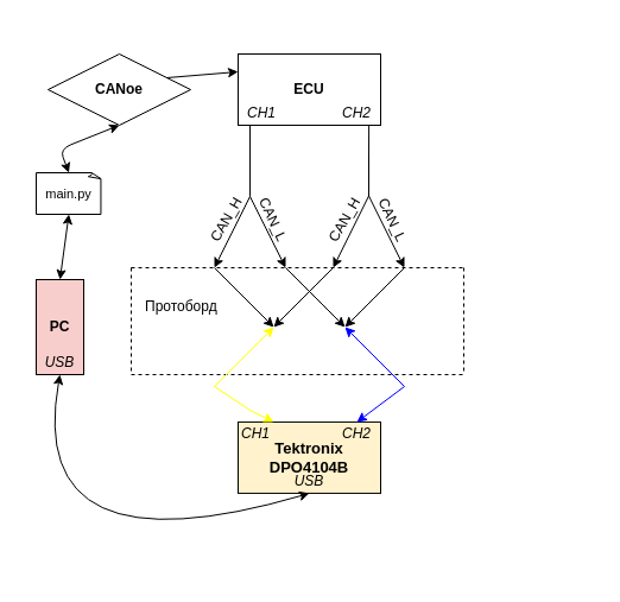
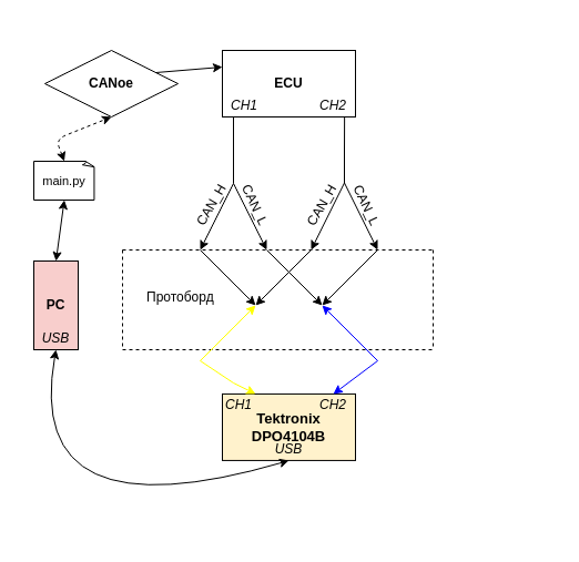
- <mxCell id="38" value="" style="endArrow=classic;startArrow=classic;html=1;strokeColor=#000000;entryX=0.5;entryY=1;entryDx=0;entryDy=0;exitX=0.5;exitY=0;exitDx=0;exitDy=0;exitPerimeter=0;" edge="1" parent="1" source="36" target="3"><mxGeometry width="50" height="50" relative="1" as="geometry"><mxPoint x="60.143" y="235.286" as="sourcePoint" /><mxPoint x="60.143" y="205" as="targetPoint" /><Array as="points"><mxPoint x="50" y="125" /></Array></mxGeometry></mxCell>
+ <mxCell id="38" value="" style="endArrow=classic;startArrow=classic;html=1;strokeColor=#000000;entryX=0.5;entryY=1;entryDx=0;entryDy=0;exitX=0.5;exitY=0;exitDx=0;exitDy=0;exitPerimeter=0;dashed=1;" edge="1" parent="1" source="36" target="3"><mxGeometry width="50" height="50" relative="1" as="geometry"><mxPoint x="60.143" y="235.286" as="sourcePoint" /><mxPoint x="60.143" y="205" as="targetPoint" /><Array as="points"><mxPoint x="50" y="125" /></Array></mxGeometry></mxCell>
- <mxCell id="31" value="Протоборд" style="text;html=1;resizable=0;points=[];autosize=1;align=left;verticalAlign=top;spacingTop=-4;" vertex="1" parent="1"><mxGeometry x="120" y="248" width="80" height="20" as="geometry" /></mxCell>
+ <mxCell id="31" value="Протоборд" style="text;html=1;resizable=0;points=[];autosize=1;align=left;verticalAlign=top;spacingTop=-4;" vertex="1" parent="1"><mxGeometry x="130" y="258" width="80" height="20" as="geometry" /></mxCell>
